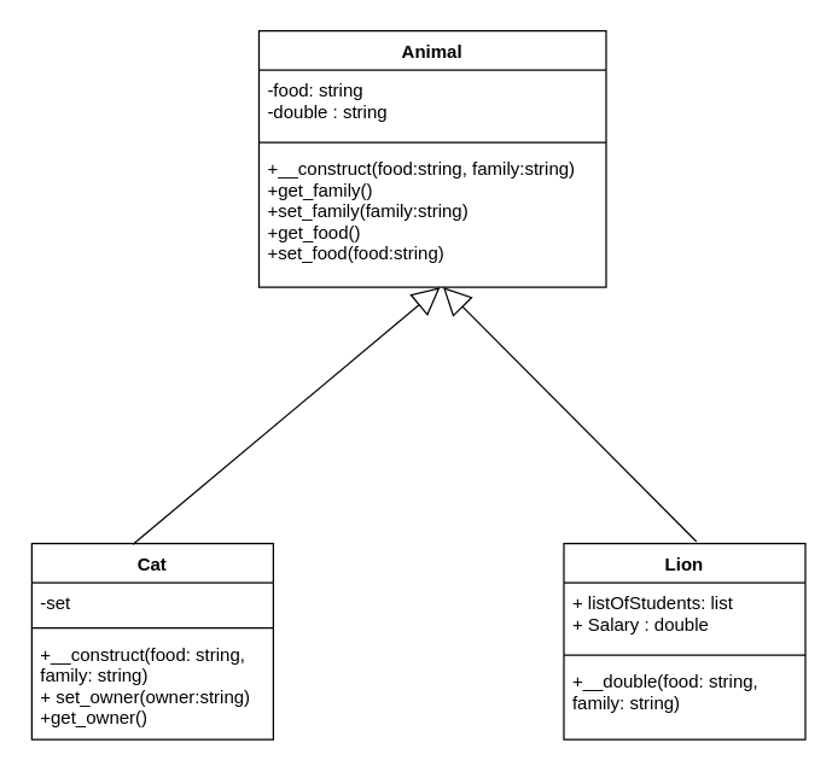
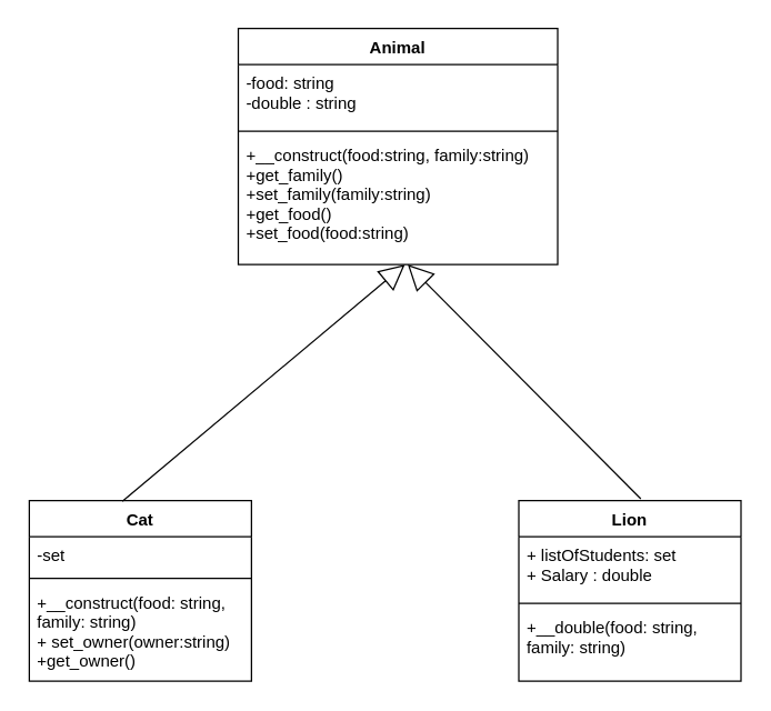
- <mxCell id="7" value="+ listOfStudents: list&#10;+ Salary : double" style="text;strokeColor=none;fillColor=none;align=left;verticalAlign=top;spacingLeft=4;spacingRight=4;overflow=hidden;rotatable=0;points=[[0,0.5],[1,0.5]];portConstraint=eastwest;" parent="6" vertex="1"><mxGeometry y="26" width="160" height="44" as="geometry" /></mxCell>
+ <mxCell id="7" value="+ listOfStudents: set&#10;+ Salary : double" style="text;strokeColor=none;fillColor=none;align=left;verticalAlign=top;spacingLeft=4;spacingRight=4;overflow=hidden;rotatable=0;points=[[0,0.5],[1,0.5]];portConstraint=eastwest;" parent="6" vertex="1"><mxGeometry y="26" width="160" height="44" as="geometry" /></mxCell>
